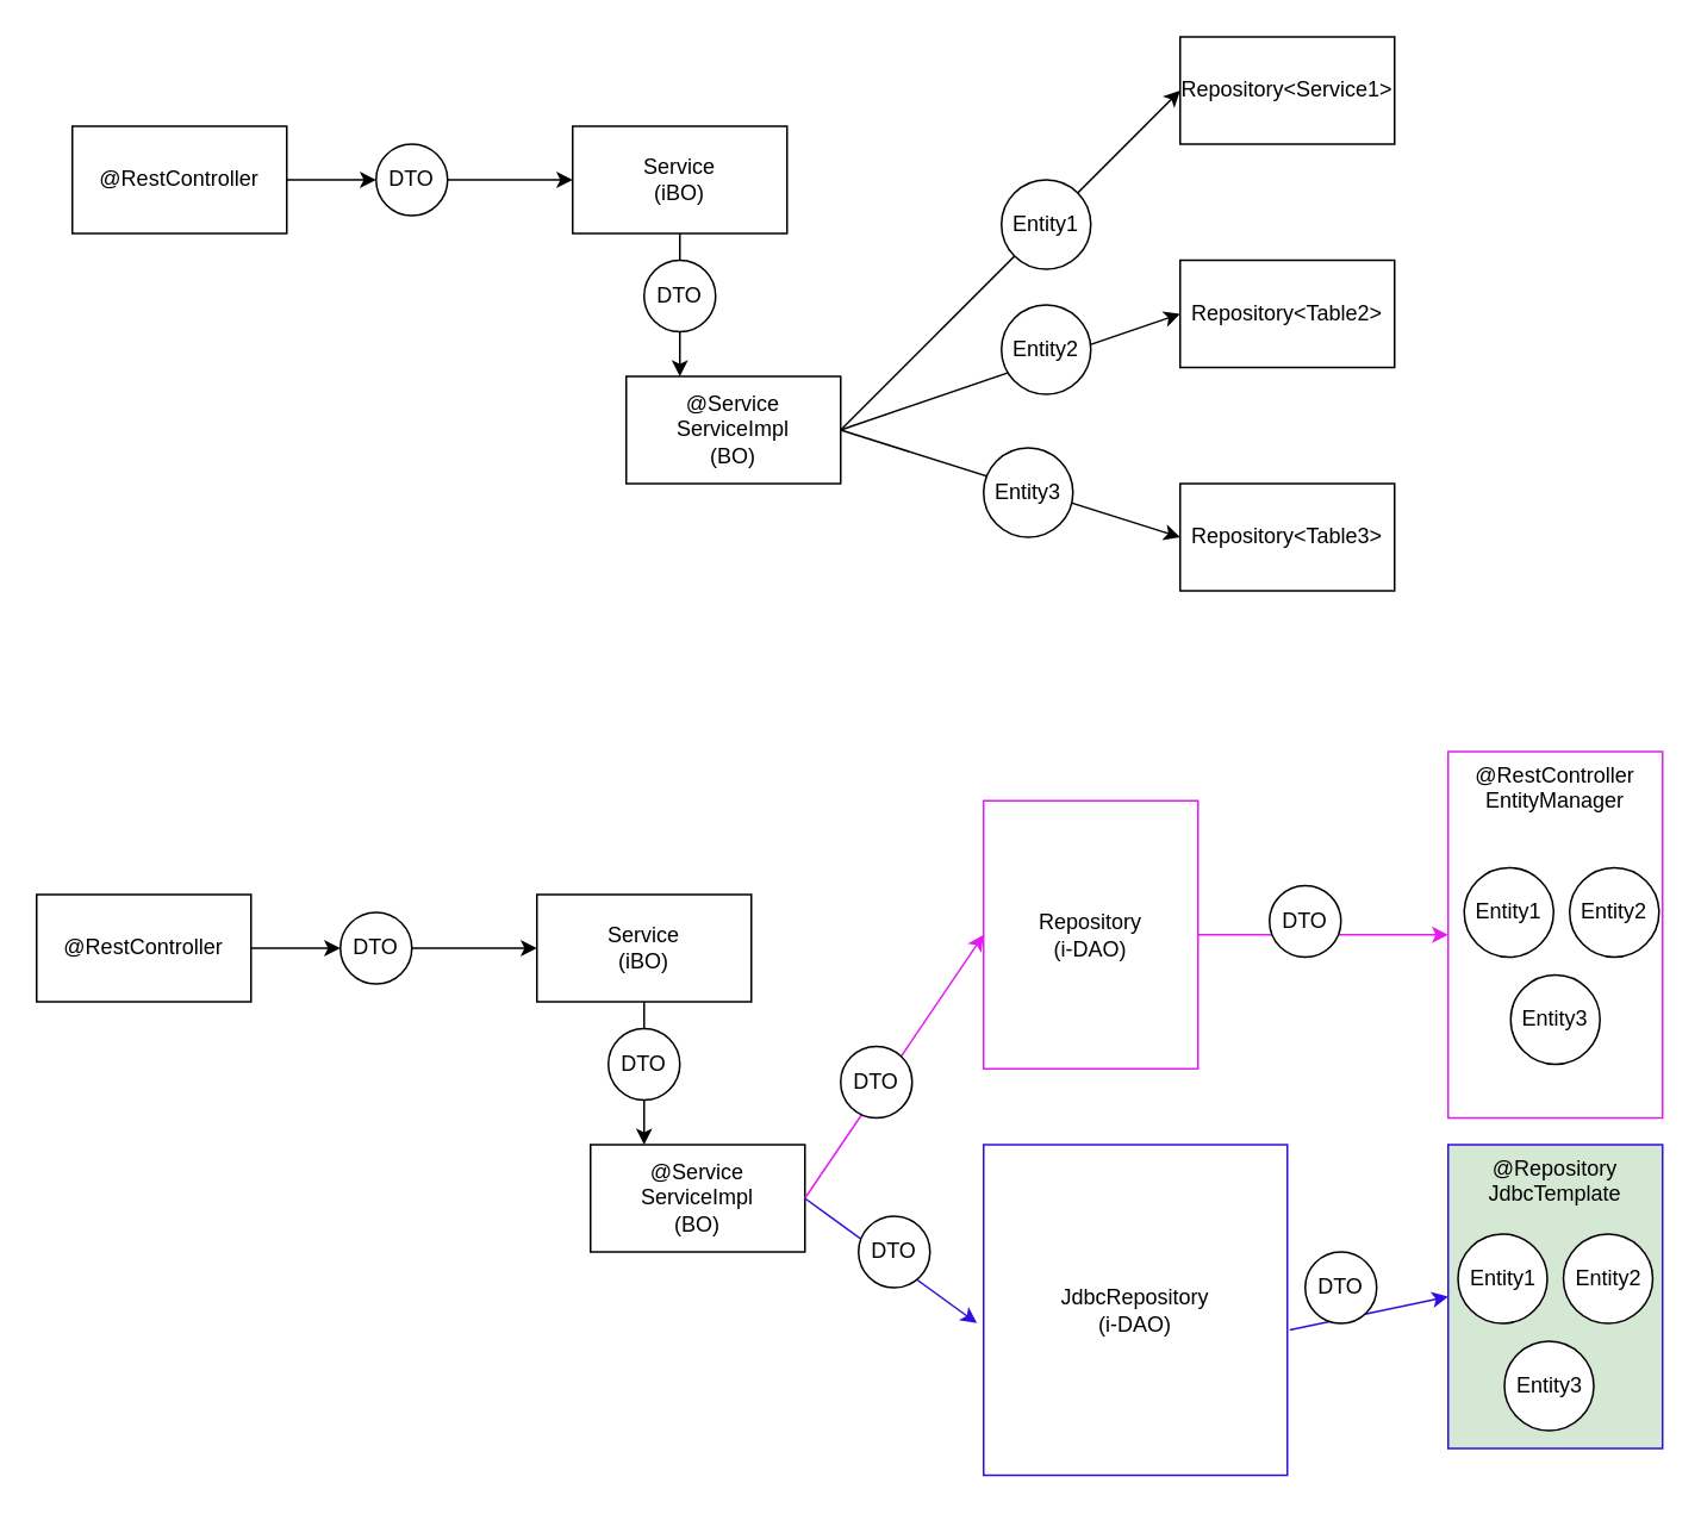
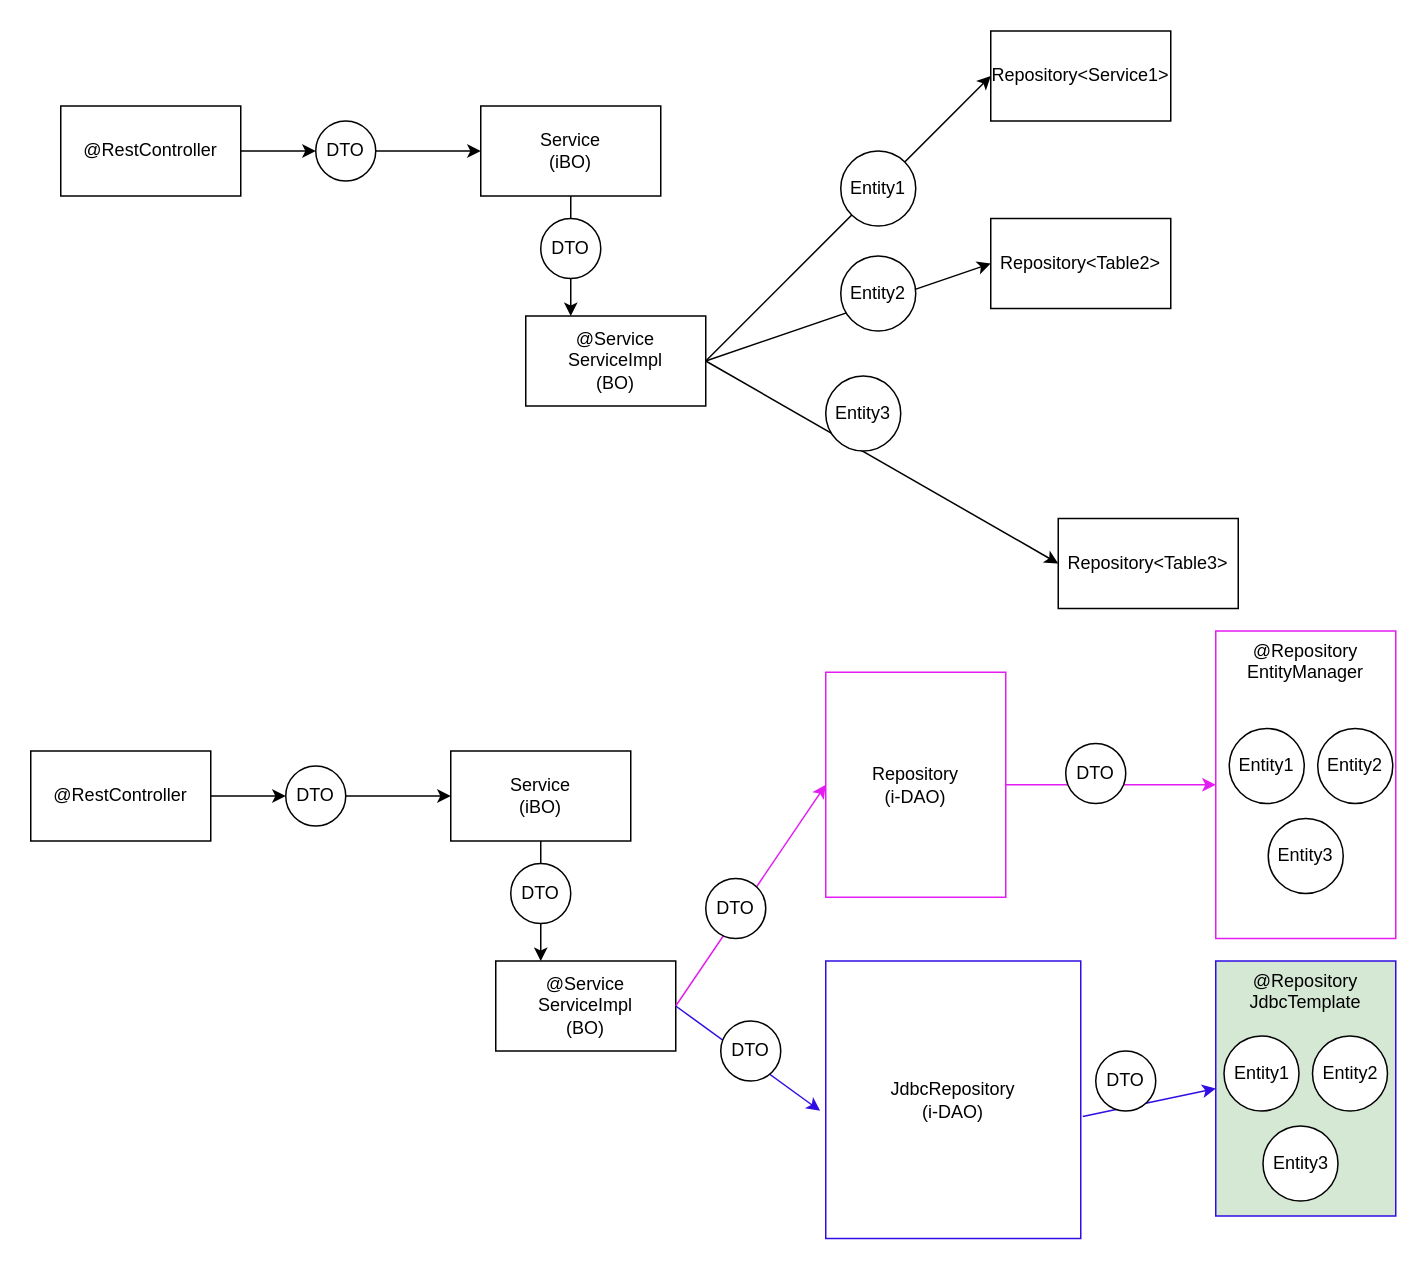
- <mxCell id="9" value="Repository&amp;lt;Table3&amp;gt;" style="rounded=0;whiteSpace=wrap;html=1;" vertex="1" parent="1"><mxGeometry x="660" y="270" width="120" height="60" as="geometry" /></mxCell>
+ <mxCell id="9" value="Repository&amp;lt;Table3&amp;gt;" style="rounded=0;whiteSpace=wrap;html=1;" vertex="1" parent="1"><mxGeometry x="705" y="345" width="120" height="60" as="geometry" /></mxCell>
- <mxCell id="25" value="@RestController&lt;div&gt;EntityManager&lt;/div&gt;" style="rounded=0;whiteSpace=wrap;html=1;verticalAlign=top;strokeColor=light-dark(#e41cf2, #69c195);" vertex="1" parent="1"><mxGeometry x="810" y="420" width="120" height="205" as="geometry" /></mxCell>
+ <mxCell id="25" value="@Repository&lt;div&gt;EntityManager&lt;/div&gt;" style="rounded=0;whiteSpace=wrap;html=1;verticalAlign=top;strokeColor=light-dark(#e41cf2, #69c195);" vertex="1" parent="1"><mxGeometry x="810" y="420" width="120" height="205" as="geometry" /></mxCell>
